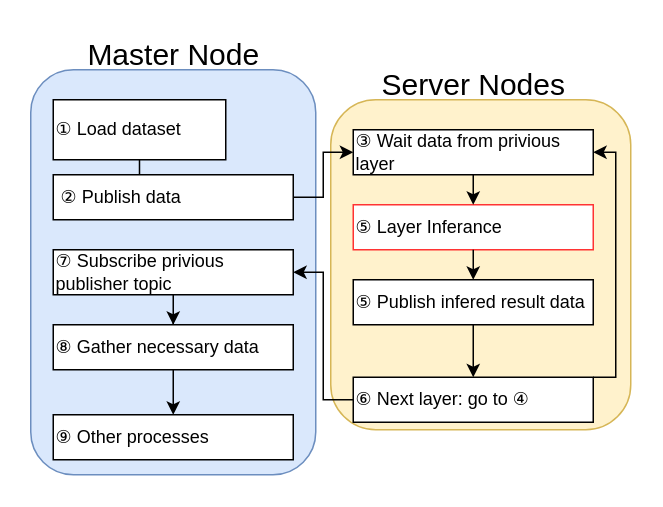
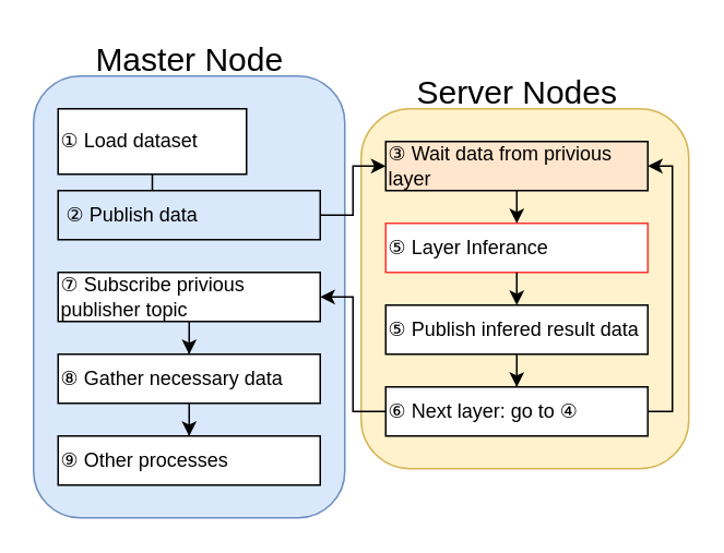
- <mxCell id="14" value="&lt;font style=&quot;font-size: 12px;&quot;&gt;③ Wait data from privious layer&lt;/font&gt;" style="rounded=0;whiteSpace=wrap;html=1;align=left;" parent="1" vertex="1"><mxGeometry x="235" y="86" width="160" height="30" as="geometry" /></mxCell>
+ <mxCell id="14" value="&lt;font style=&quot;font-size: 12px;&quot;&gt;③ Wait data from privious layer&lt;/font&gt;" style="rounded=0;whiteSpace=wrap;html=1;align=left;fillColor=#ffe6cc;" parent="1" vertex="1"><mxGeometry x="235" y="86" width="160" height="30" as="geometry" /></mxCell>
- <mxCell id="10" value="&lt;font style=&quot;font-size: 12px;&quot;&gt;&amp;nbsp;②&amp;nbsp;Publish data&lt;/font&gt;" style="rounded=0;whiteSpace=wrap;html=1;align=left;" parent="1" vertex="1"><mxGeometry x="35" y="116" width="160" height="30" as="geometry" /></mxCell>
+ <mxCell id="10" value="&lt;font style=&quot;font-size: 12px;&quot;&gt;&amp;nbsp;②&amp;nbsp;Publish data&lt;/font&gt;" style="rounded=0;whiteSpace=wrap;html=1;align=left;fillColor=#dae8fc;" parent="1" vertex="1"><mxGeometry x="35" y="116" width="160" height="30" as="geometry" /></mxCell>
- <mxCell id="17" value="&lt;font style=&quot;font-size: 12px;&quot;&gt;⑥ Next layer: go to&amp;nbsp;④&lt;br&gt;&lt;/font&gt;" style="rounded=0;whiteSpace=wrap;html=1;align=left;" parent="1" vertex="1"><mxGeometry x="235" y="251" width="160" height="30" as="geometry" /></mxCell>
+ <mxCell id="17" value="&lt;font style=&quot;font-size: 12px;&quot;&gt;⑥ Next layer: go to&amp;nbsp;④&lt;br&gt;&lt;/font&gt;" style="rounded=0;whiteSpace=wrap;html=1;align=left;" parent="1" vertex="1"><mxGeometry x="235" y="236" width="160" height="30" as="geometry" /></mxCell>
- <mxCell id="21" value="&lt;font style=&quot;font-size: 12px;&quot;&gt;⑨ Other processes&lt;/font&gt;" style="rounded=0;whiteSpace=wrap;html=1;align=left;" parent="1" vertex="1"><mxGeometry x="35" y="276" width="160" height="30" as="geometry" /></mxCell>
+ <mxCell id="21" value="&lt;font style=&quot;font-size: 12px;&quot;&gt;⑨ Other processes&lt;/font&gt;" style="rounded=0;whiteSpace=wrap;html=1;align=left;" parent="1" vertex="1"><mxGeometry x="35" y="266" width="160" height="30" as="geometry" /></mxCell>
